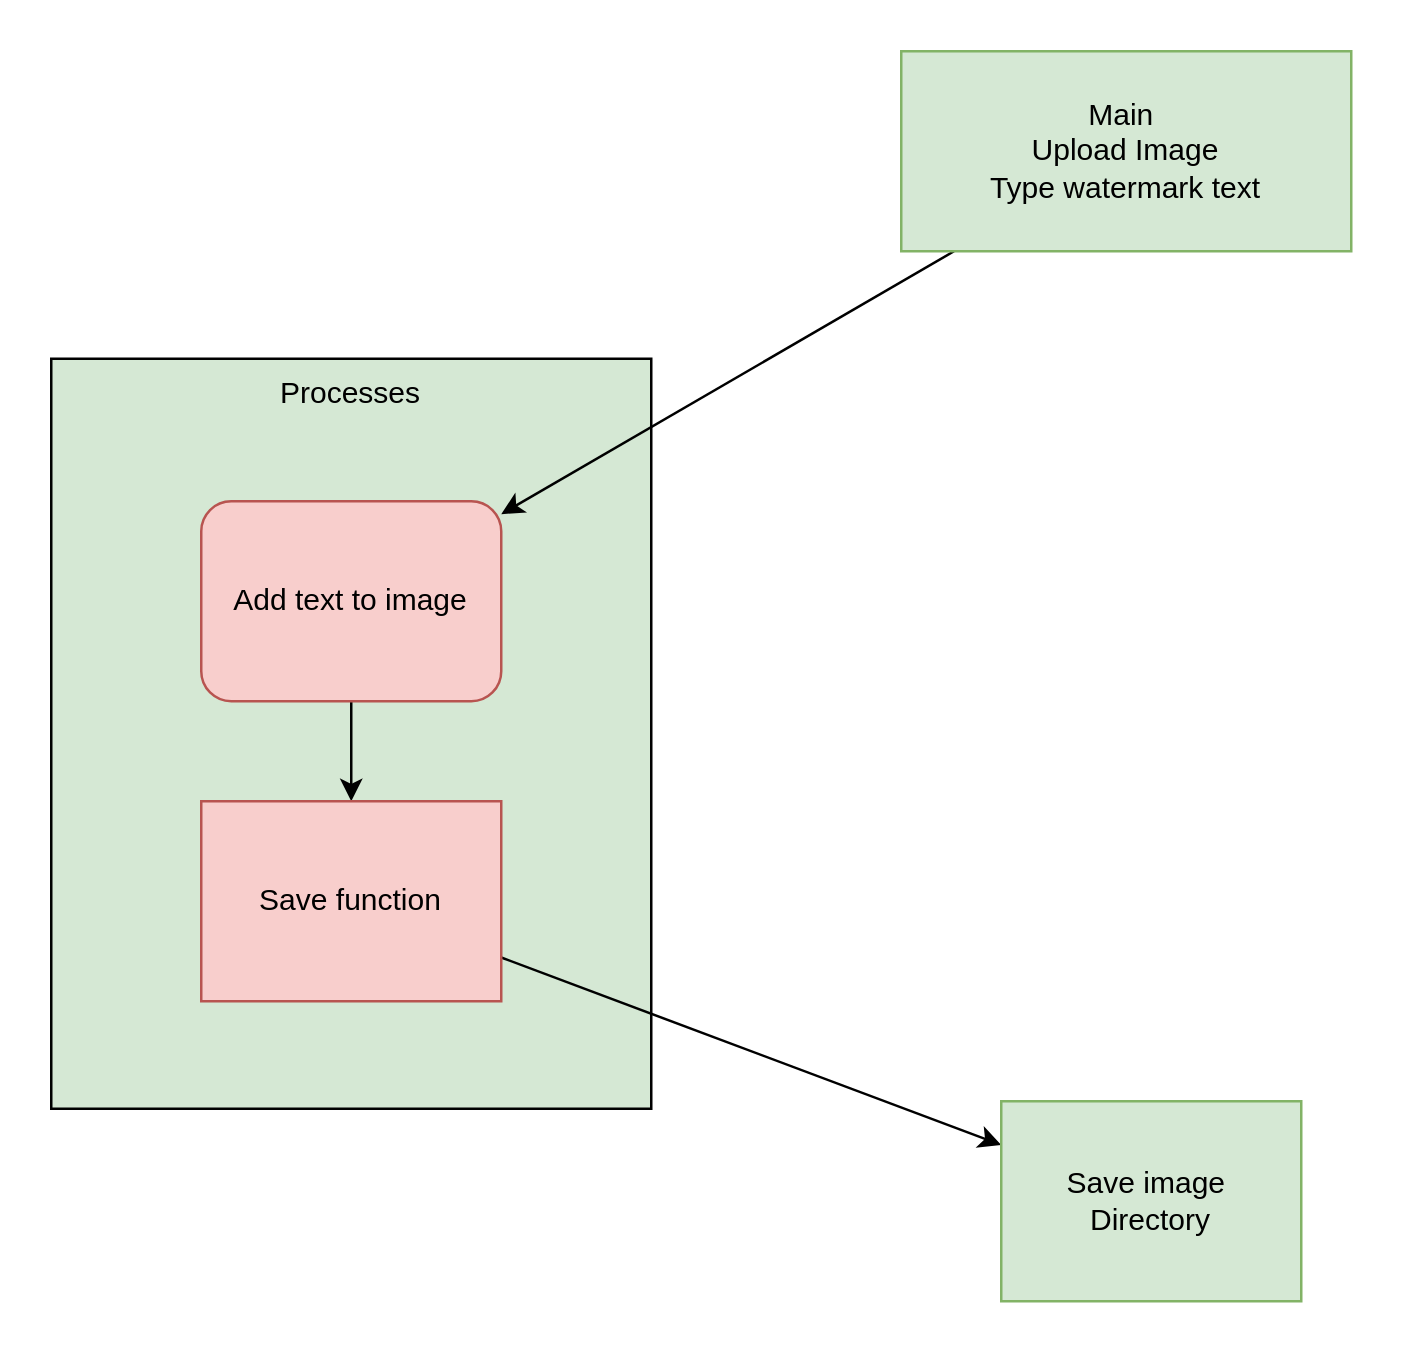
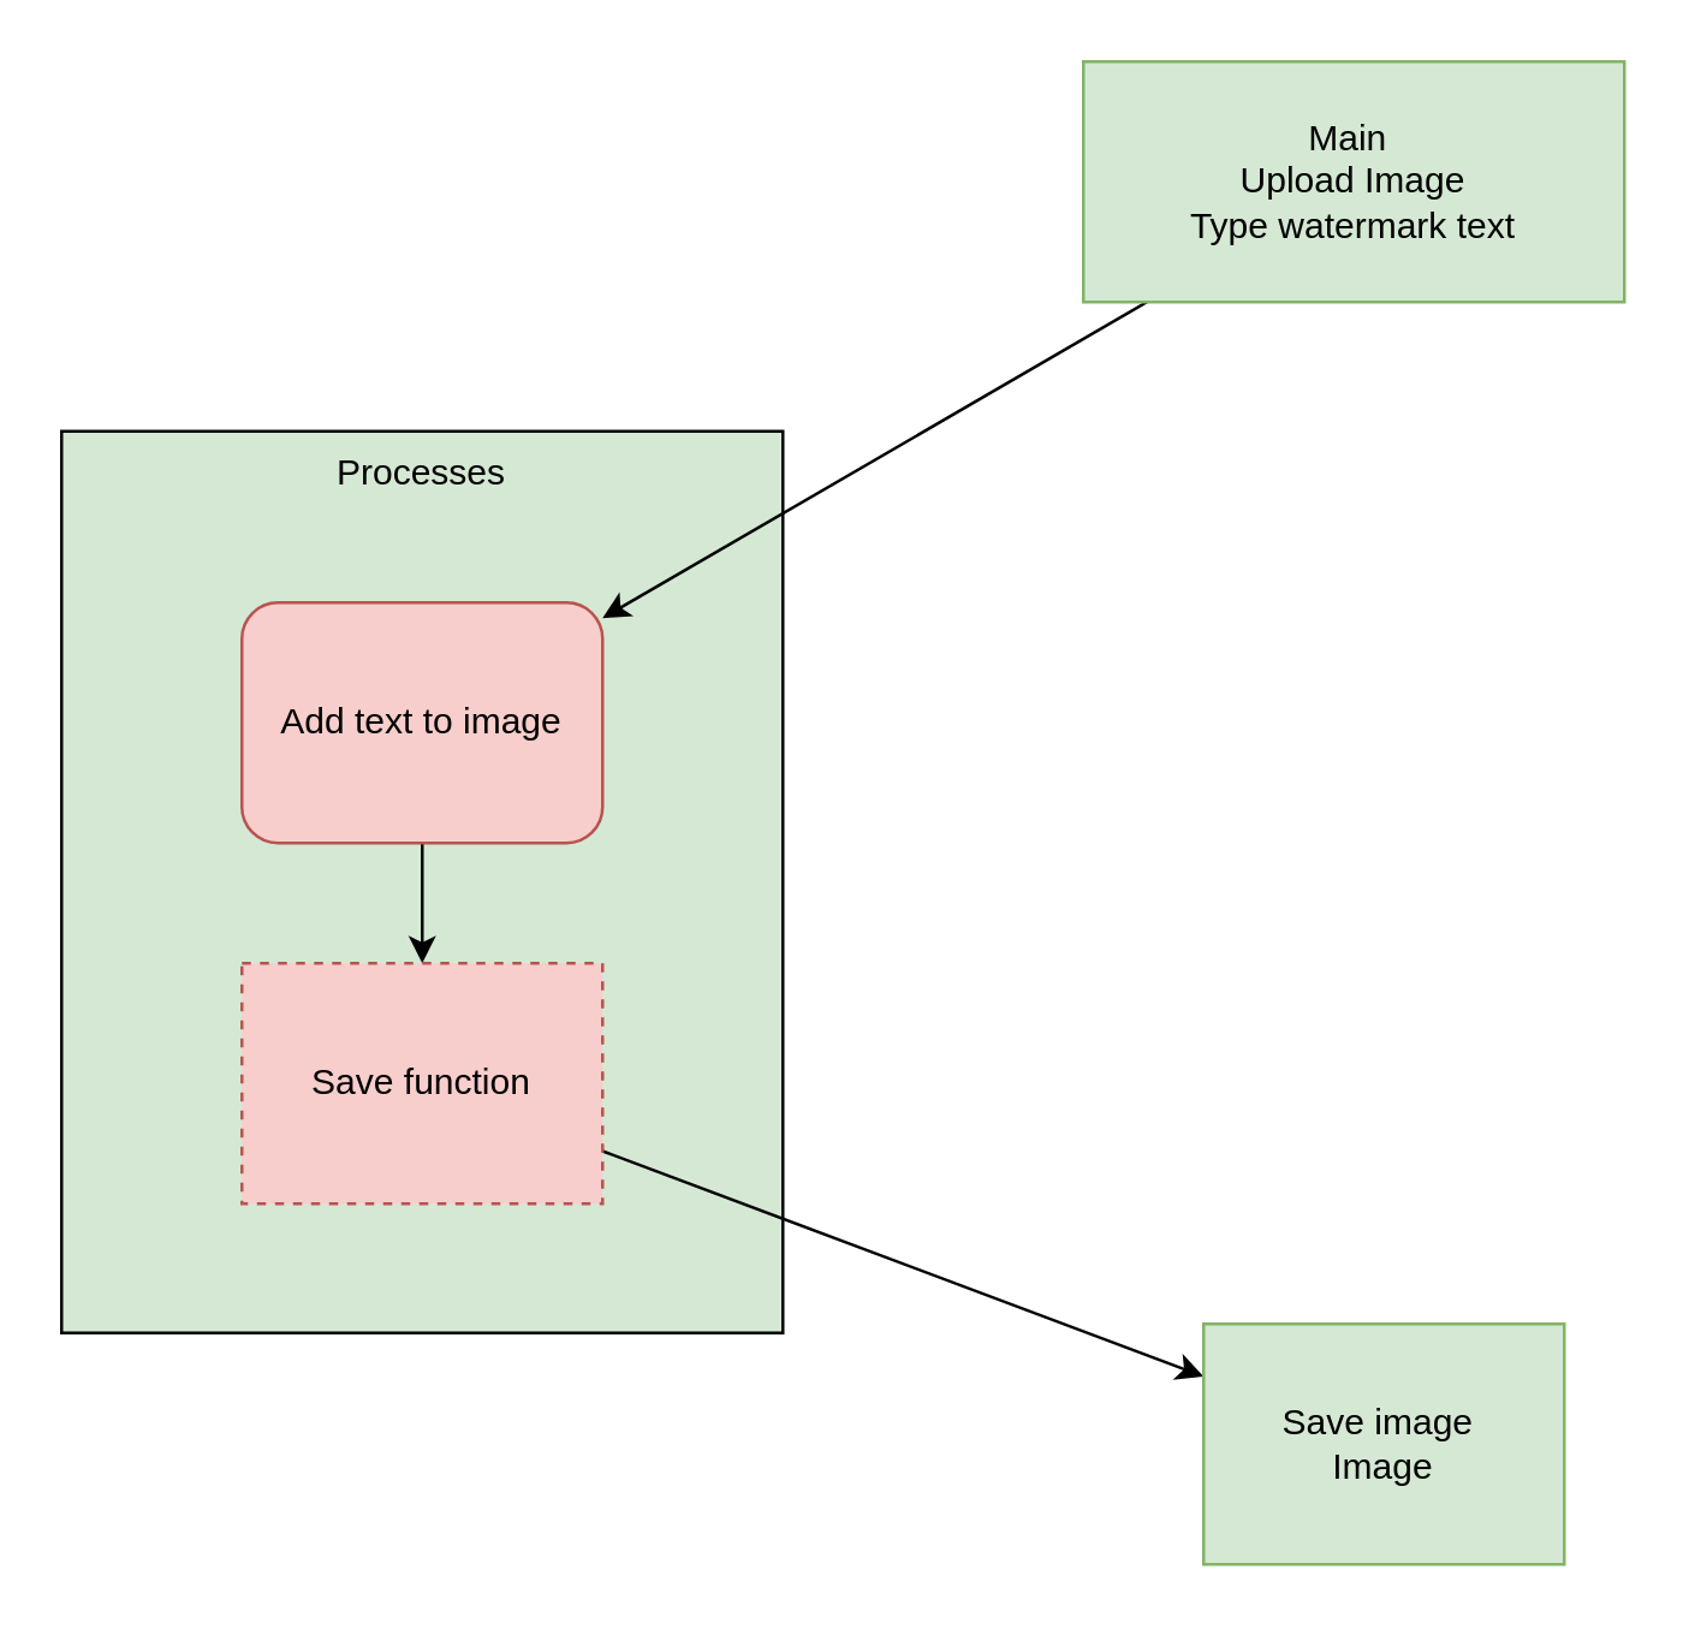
- <mxCell id="8" value="Save function" style="rounded=0;whiteSpace=wrap;html=1;fillColor=#f8cecc;strokeColor=#b85450;" vertex="1" parent="1"><mxGeometry x="80" y="320" width="120" height="80" as="geometry" /></mxCell>
+ <mxCell id="8" value="Save function" style="rounded=0;whiteSpace=wrap;html=1;fillColor=#f8cecc;strokeColor=#b85450;dashed=1;" vertex="1" parent="1"><mxGeometry x="80" y="320" width="120" height="80" as="geometry" /></mxCell>
- <mxCell id="9" value="Save image&amp;nbsp;&lt;br&gt;Directory" style="rounded=0;whiteSpace=wrap;html=1;fillColor=#d5e8d4;strokeColor=#82b366;" vertex="1" parent="1"><mxGeometry x="400" y="440" width="120" height="80" as="geometry" /></mxCell>
+ <mxCell id="9" value="Save image&amp;nbsp;&lt;br&gt;Image" style="rounded=0;whiteSpace=wrap;html=1;fillColor=#d5e8d4;strokeColor=#82b366;" vertex="1" parent="1"><mxGeometry x="400" y="440" width="120" height="80" as="geometry" /></mxCell>
